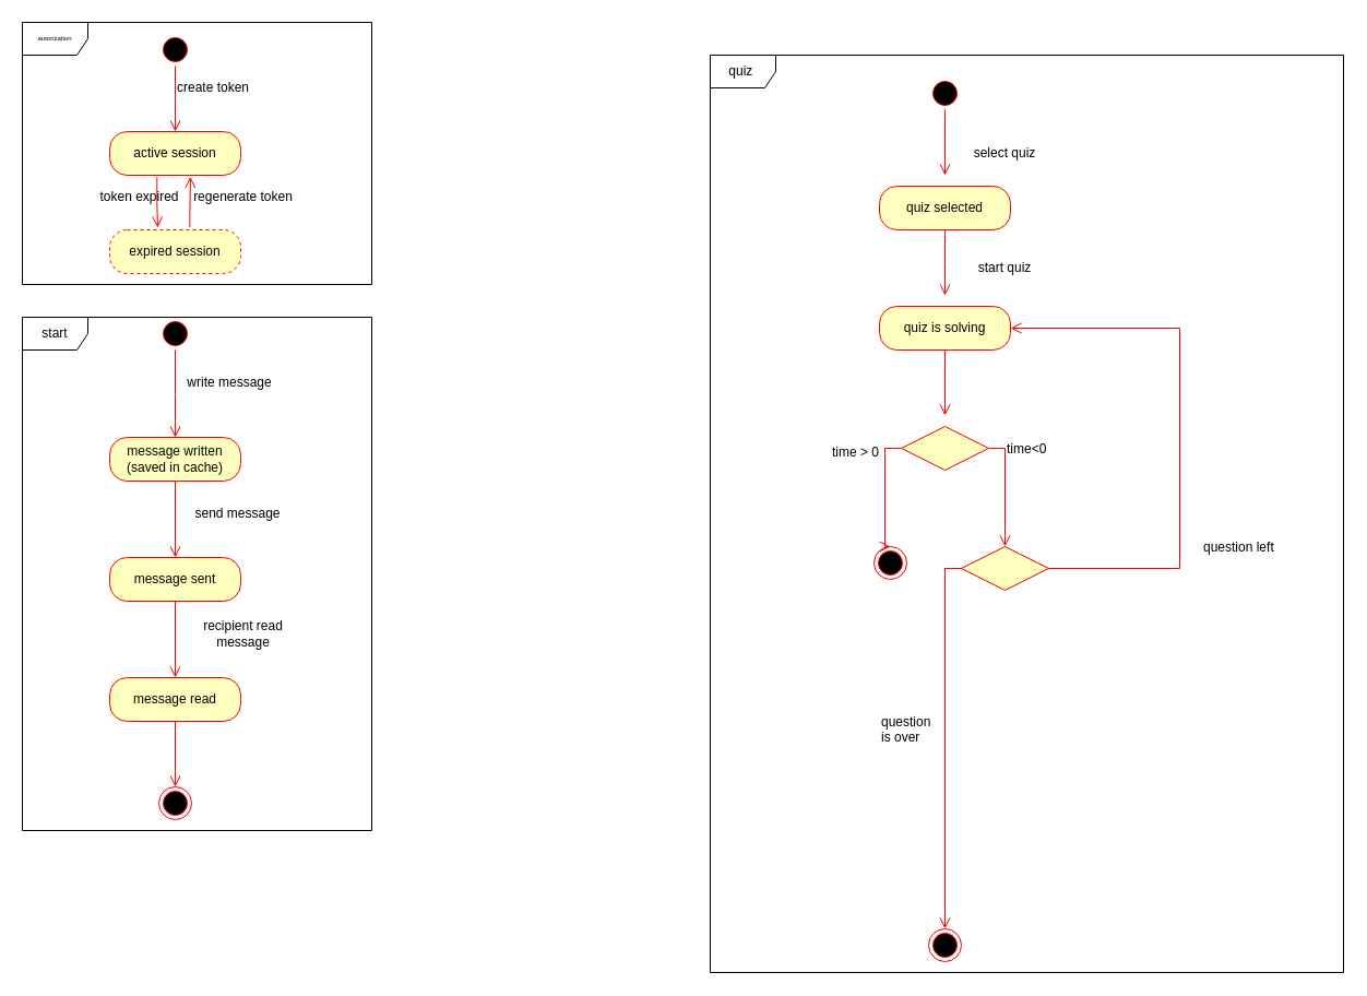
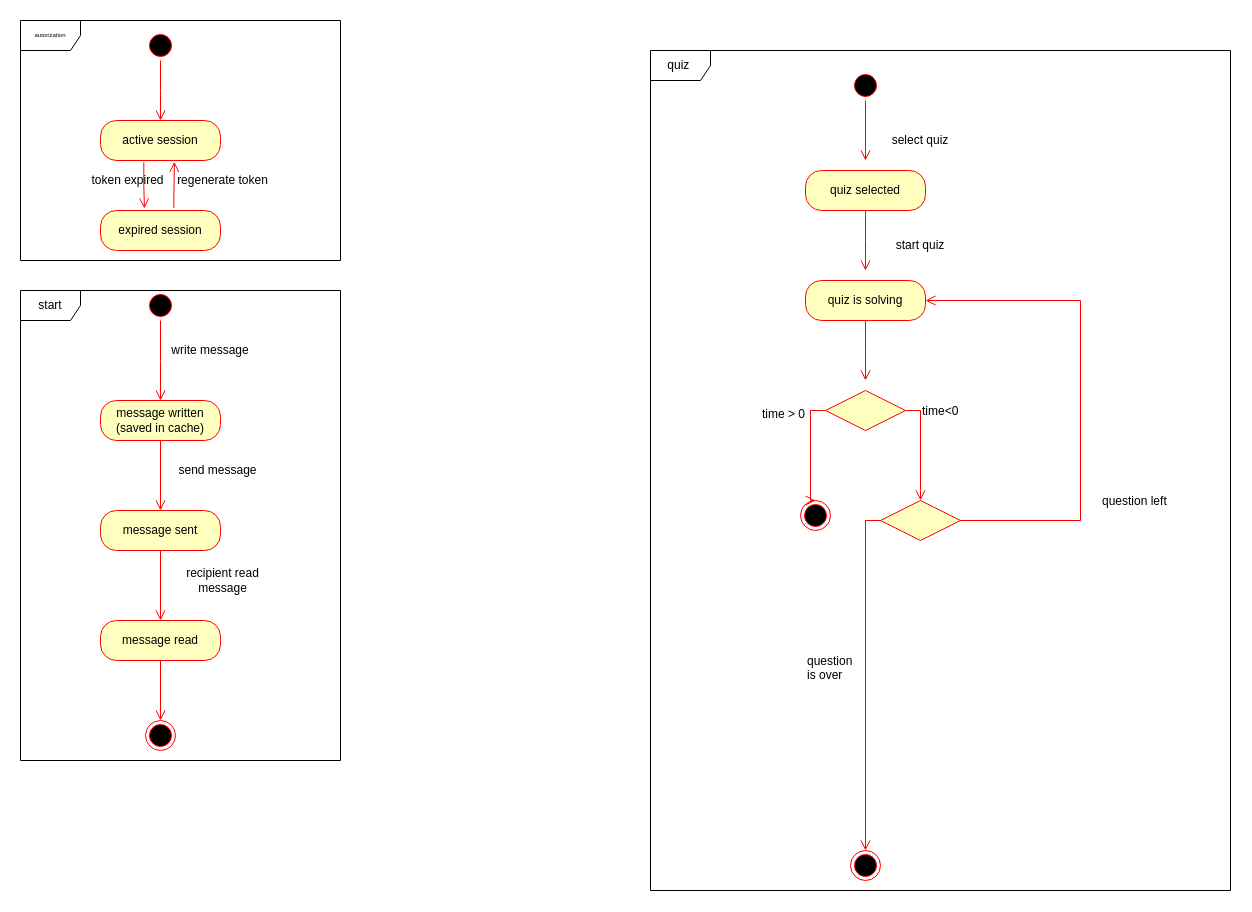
- <mxCell id="10" value="create token" style="text;html=1;strokeColor=none;fillColor=none;align=center;verticalAlign=middle;whiteSpace=wrap;rounded=0;" vertex="1" parent="1"><mxGeometry x="160" y="70" width="70" height="20" as="geometry" /></mxCell>
- <mxCell id="7" value="expired session" style="rounded=1;whiteSpace=wrap;html=1;arcSize=40;fontColor=#000000;fillColor=#ffffc0;strokeColor=#ff0000;dashed=1;" vertex="1" parent="1"><mxGeometry x="100" y="210" width="120" height="40" as="geometry" /></mxCell>
+ <mxCell id="7" value="expired session" style="rounded=1;whiteSpace=wrap;html=1;arcSize=40;fontColor=#000000;fillColor=#ffffc0;strokeColor=#ff0000;" vertex="1" parent="1"><mxGeometry x="100" y="210" width="120" height="40" as="geometry" /></mxCell>
